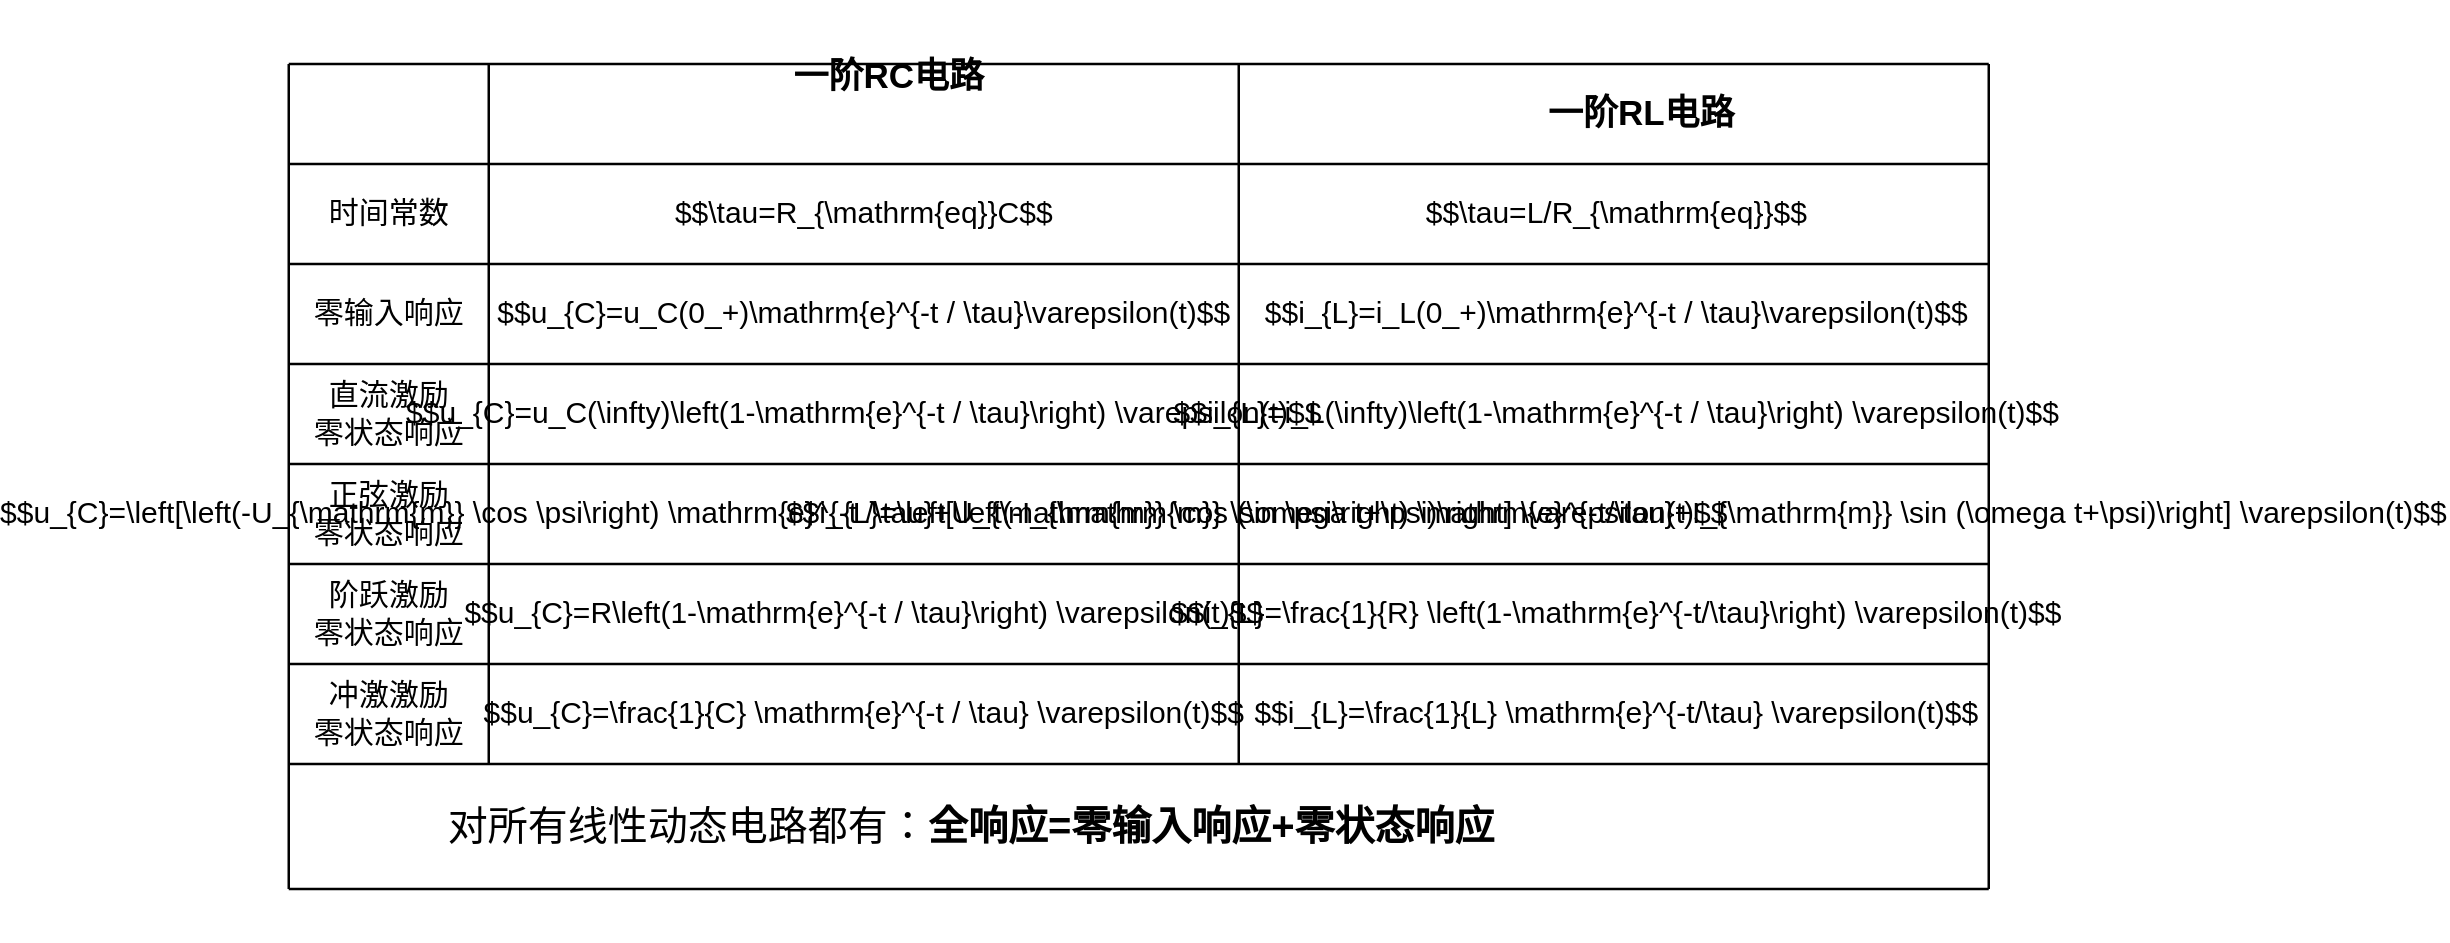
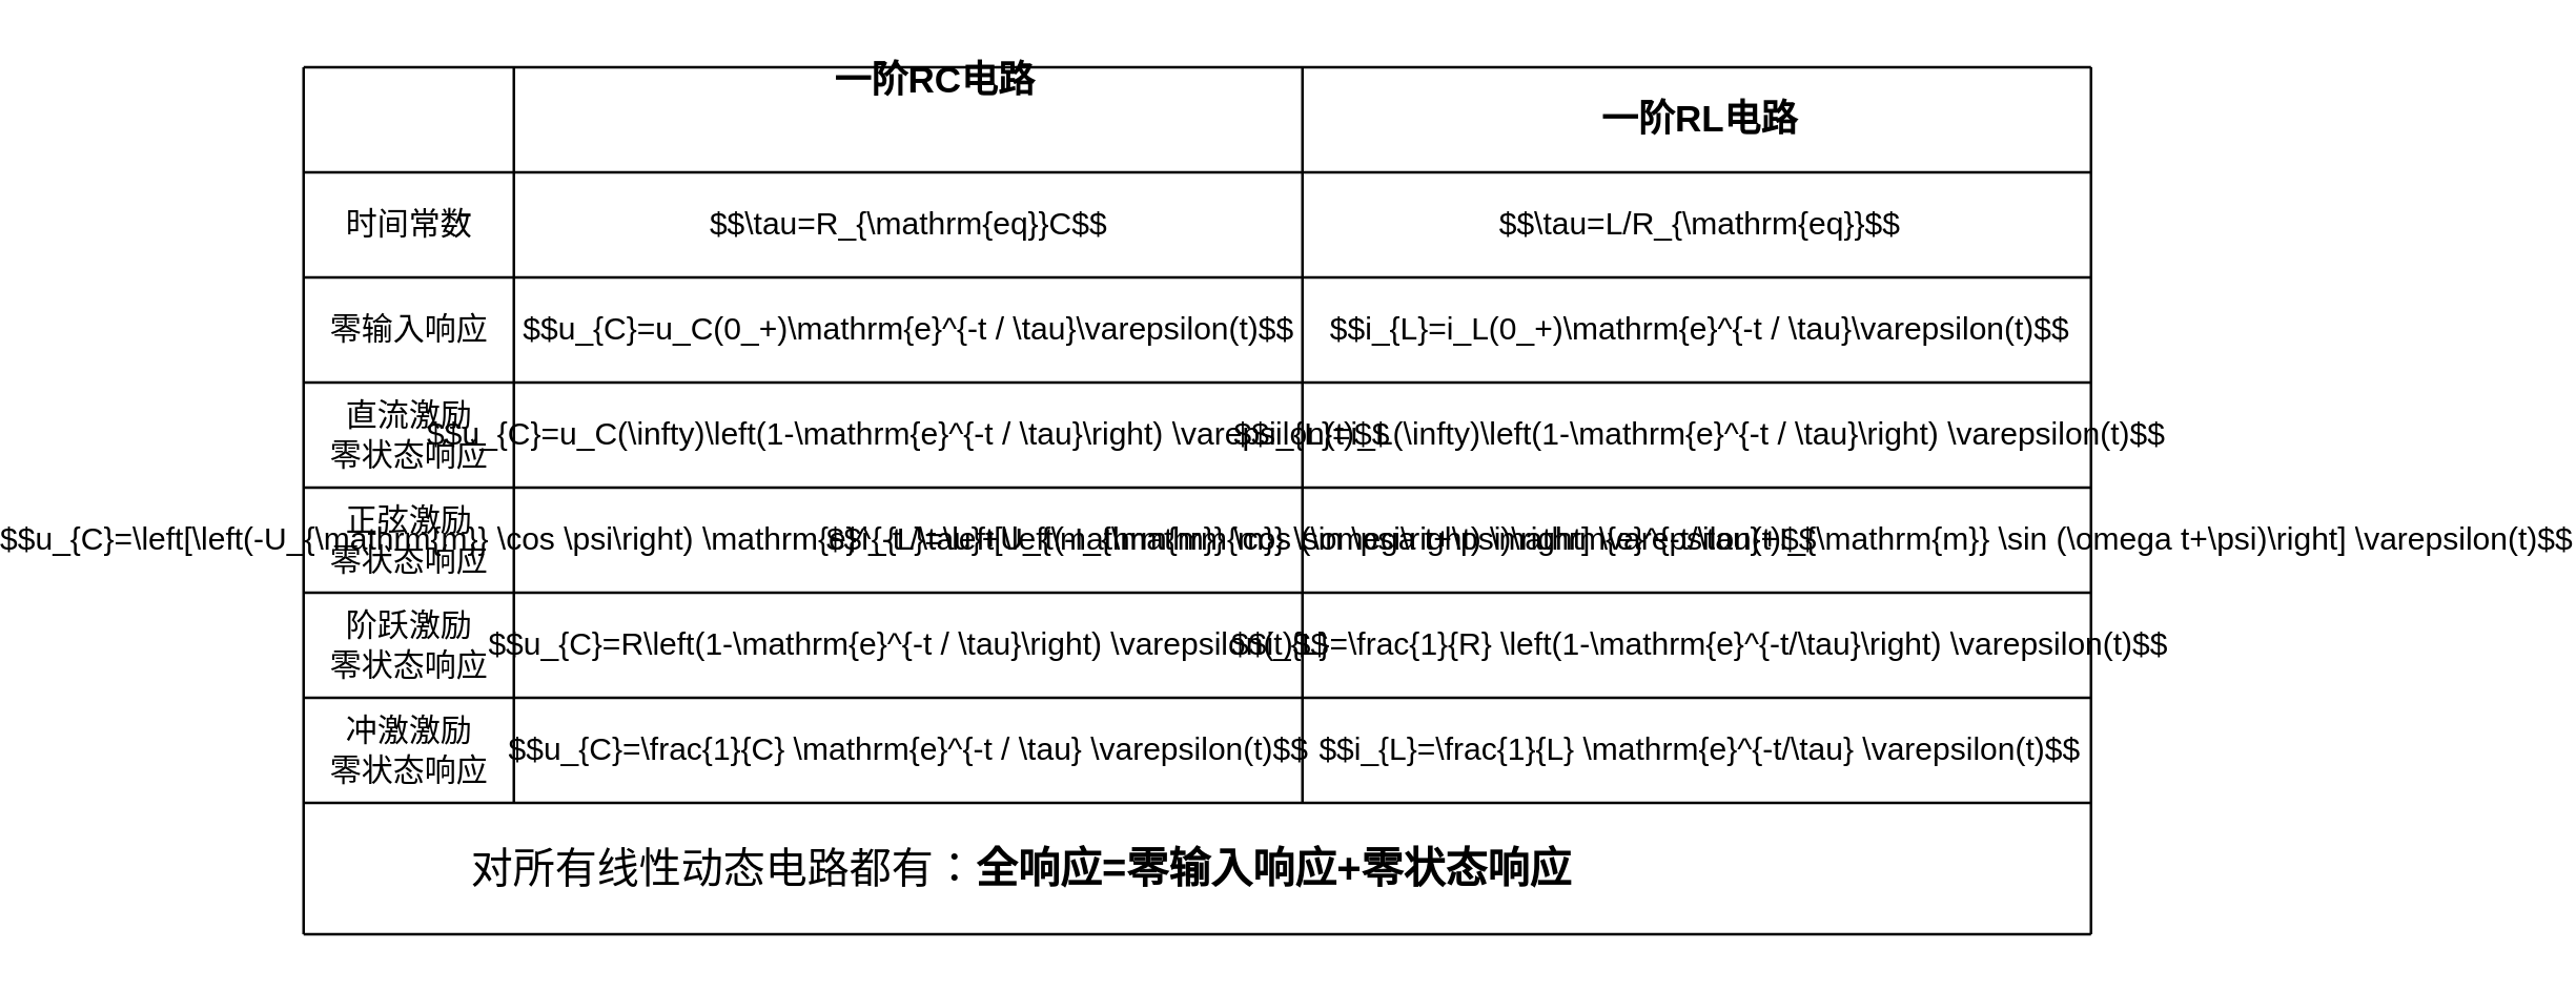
- <mxCell id="4" value="一阶RL电路" style="text;html=1;align=center;verticalAlign=middle;resizable=0;points=[];autosize=1;strokeColor=none;fillColor=none;fontSize=14;fontStyle=1;connectable=0;" vertex="1" parent="1"><mxGeometry x="515.75" y="35" width="90" height="20" as="geometry" /></mxCell>
+ <mxCell id="4" value="一阶RL电路" style="text;html=1;align=center;verticalAlign=middle;resizable=0;points=[];autosize=1;strokeColor=none;fillColor=none;fontSize=14;fontStyle=1;connectable=0;" vertex="1" parent="1"><mxGeometry x="505.75" y="35" width="90" height="20" as="geometry" /></mxCell>
